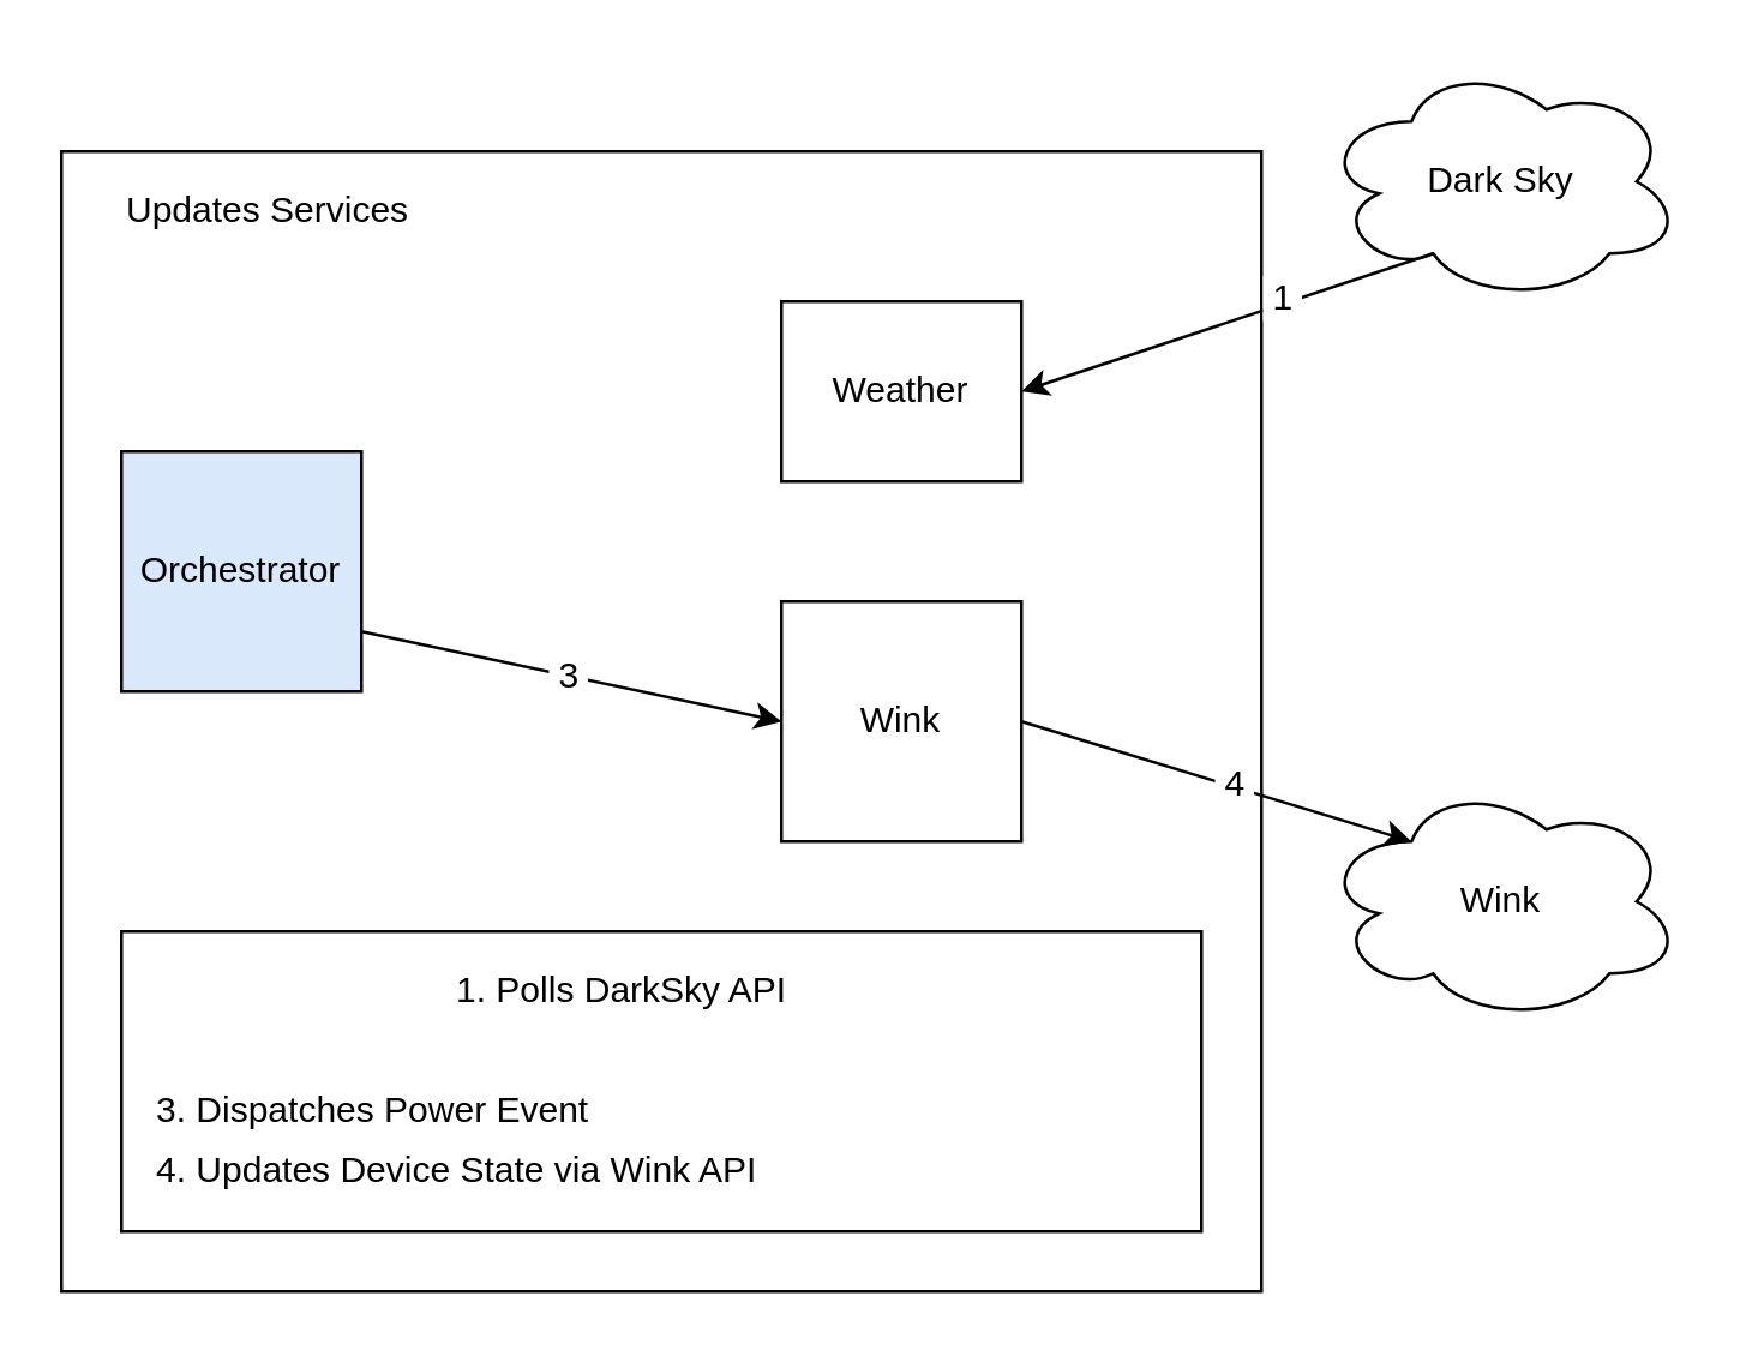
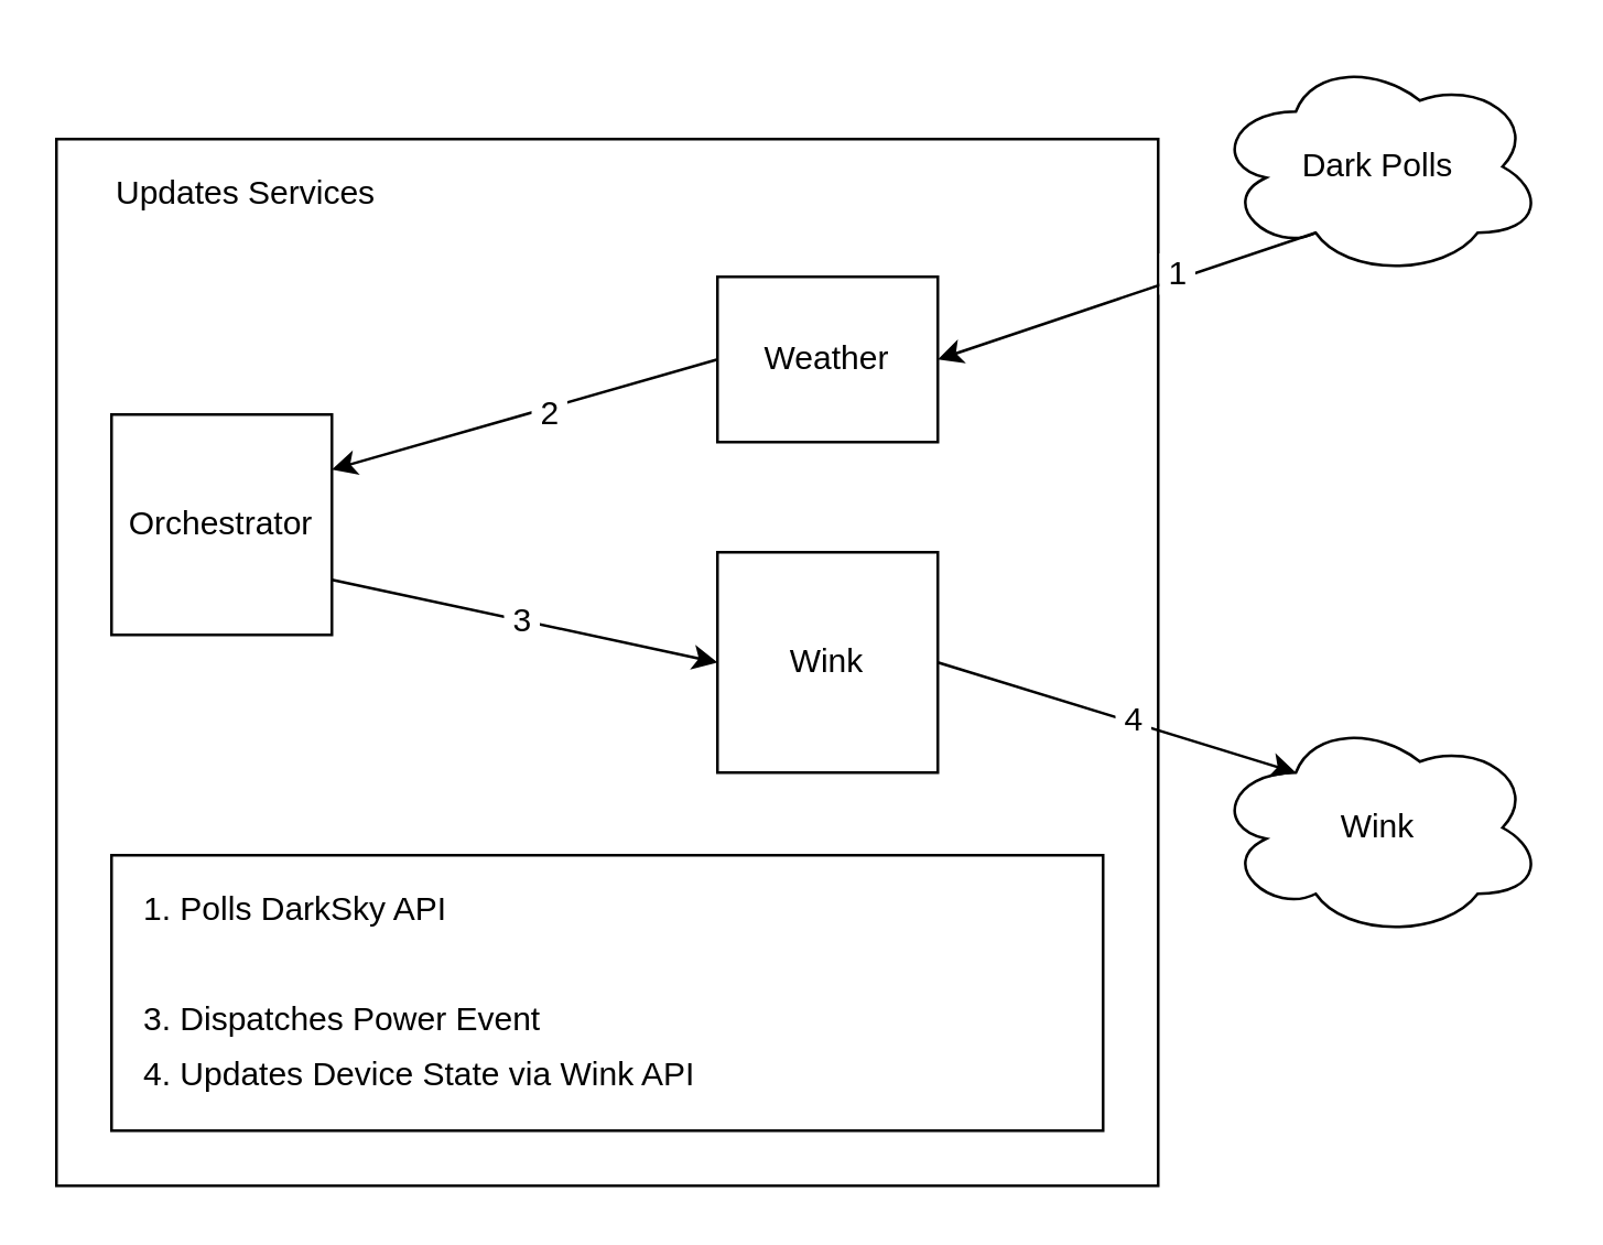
- <mxCell id="7" value="Dark Sky" style="ellipse;shape=cloud;whiteSpace=wrap;html=1;align=center;" vertex="1" parent="1"><mxGeometry x="440" y="20" width="120" height="80" as="geometry" /></mxCell>
+ <mxCell id="7" value="Dark Polls" style="ellipse;shape=cloud;whiteSpace=wrap;html=1;align=center;" vertex="1" parent="1"><mxGeometry x="440" y="20" width="120" height="80" as="geometry" /></mxCell>
+ <mxCell id="10" value="" style="endArrow=classic;html=1;exitX=0;exitY=0.5;exitDx=0;exitDy=0;entryX=1;entryY=0.25;entryDx=0;entryDy=0;" edge="1" parent="1" source="5" target="4"><mxGeometry width="50" height="50" relative="1" as="geometry"><mxPoint x="0" y="370" as="sourcePoint" /><mxPoint x="50" y="320" as="targetPoint" /></mxGeometry></mxCell>
+ <mxCell id="11" value="&amp;nbsp;2&amp;nbsp;" style="text;html=1;resizable=0;points=[];align=center;verticalAlign=middle;labelBackgroundColor=#ffffff;fontColor=#000000;" vertex="1" connectable="0" parent="10"><mxGeometry x="-0.112" y="2" relative="1" as="geometry"><mxPoint as="offset" /></mxGeometry></mxCell>
- <mxCell id="4" value="Orchestrator" style="whiteSpace=wrap;html=1;aspect=fixed;align=center;fillColor=#dae8fc;" vertex="1" parent="1"><mxGeometry x="40" y="150" width="80" height="80" as="geometry" /></mxCell>
+ <mxCell id="4" value="Orchestrator" style="whiteSpace=wrap;html=1;aspect=fixed;align=center;" vertex="1" parent="1"><mxGeometry x="40" y="150" width="80" height="80" as="geometry" /></mxCell>
- <mxCell id="18" value="1. Polls DarkSky API" style="text;html=1;strokeColor=none;fillColor=none;align=left;verticalAlign=middle;whiteSpace=wrap;rounded=0;fontColor=#000000;" vertex="1" parent="1"><mxGeometry x="150" y="320" width="220" height="20" as="geometry" /></mxCell>
+ <mxCell id="18" value="1. Polls DarkSky API" style="text;html=1;strokeColor=none;fillColor=none;align=left;verticalAlign=middle;whiteSpace=wrap;rounded=0;fontColor=#000000;" vertex="1" parent="1"><mxGeometry x="50" y="320" width="220" height="20" as="geometry" /></mxCell>
